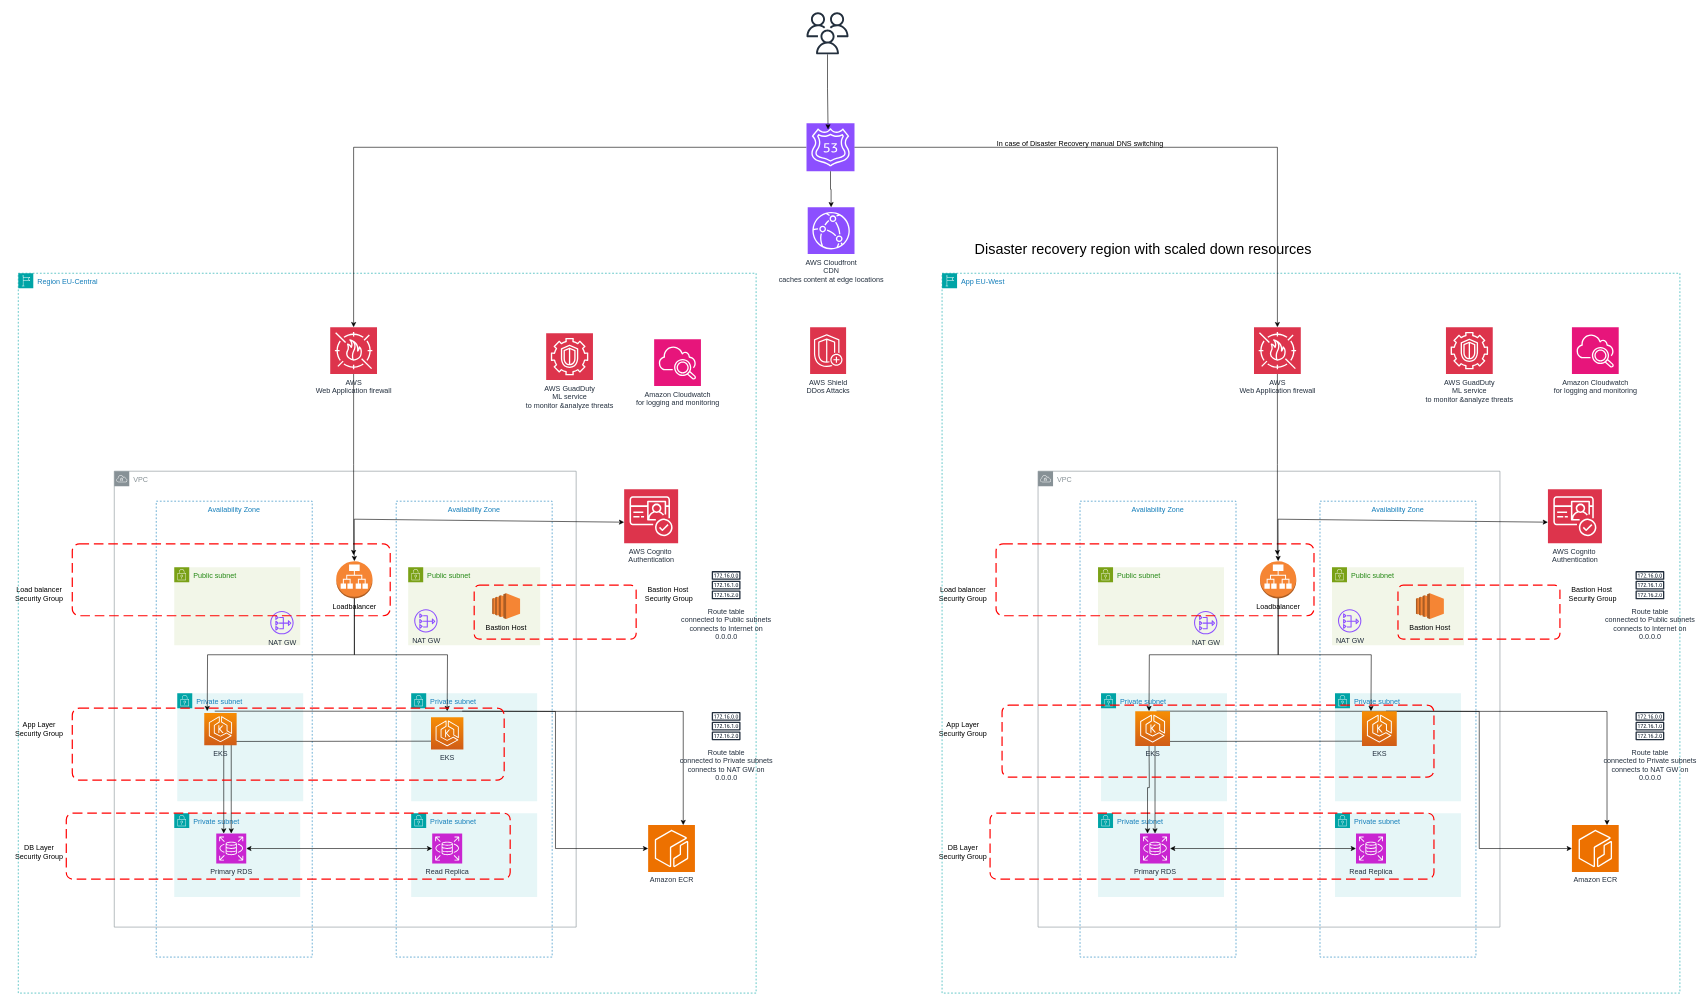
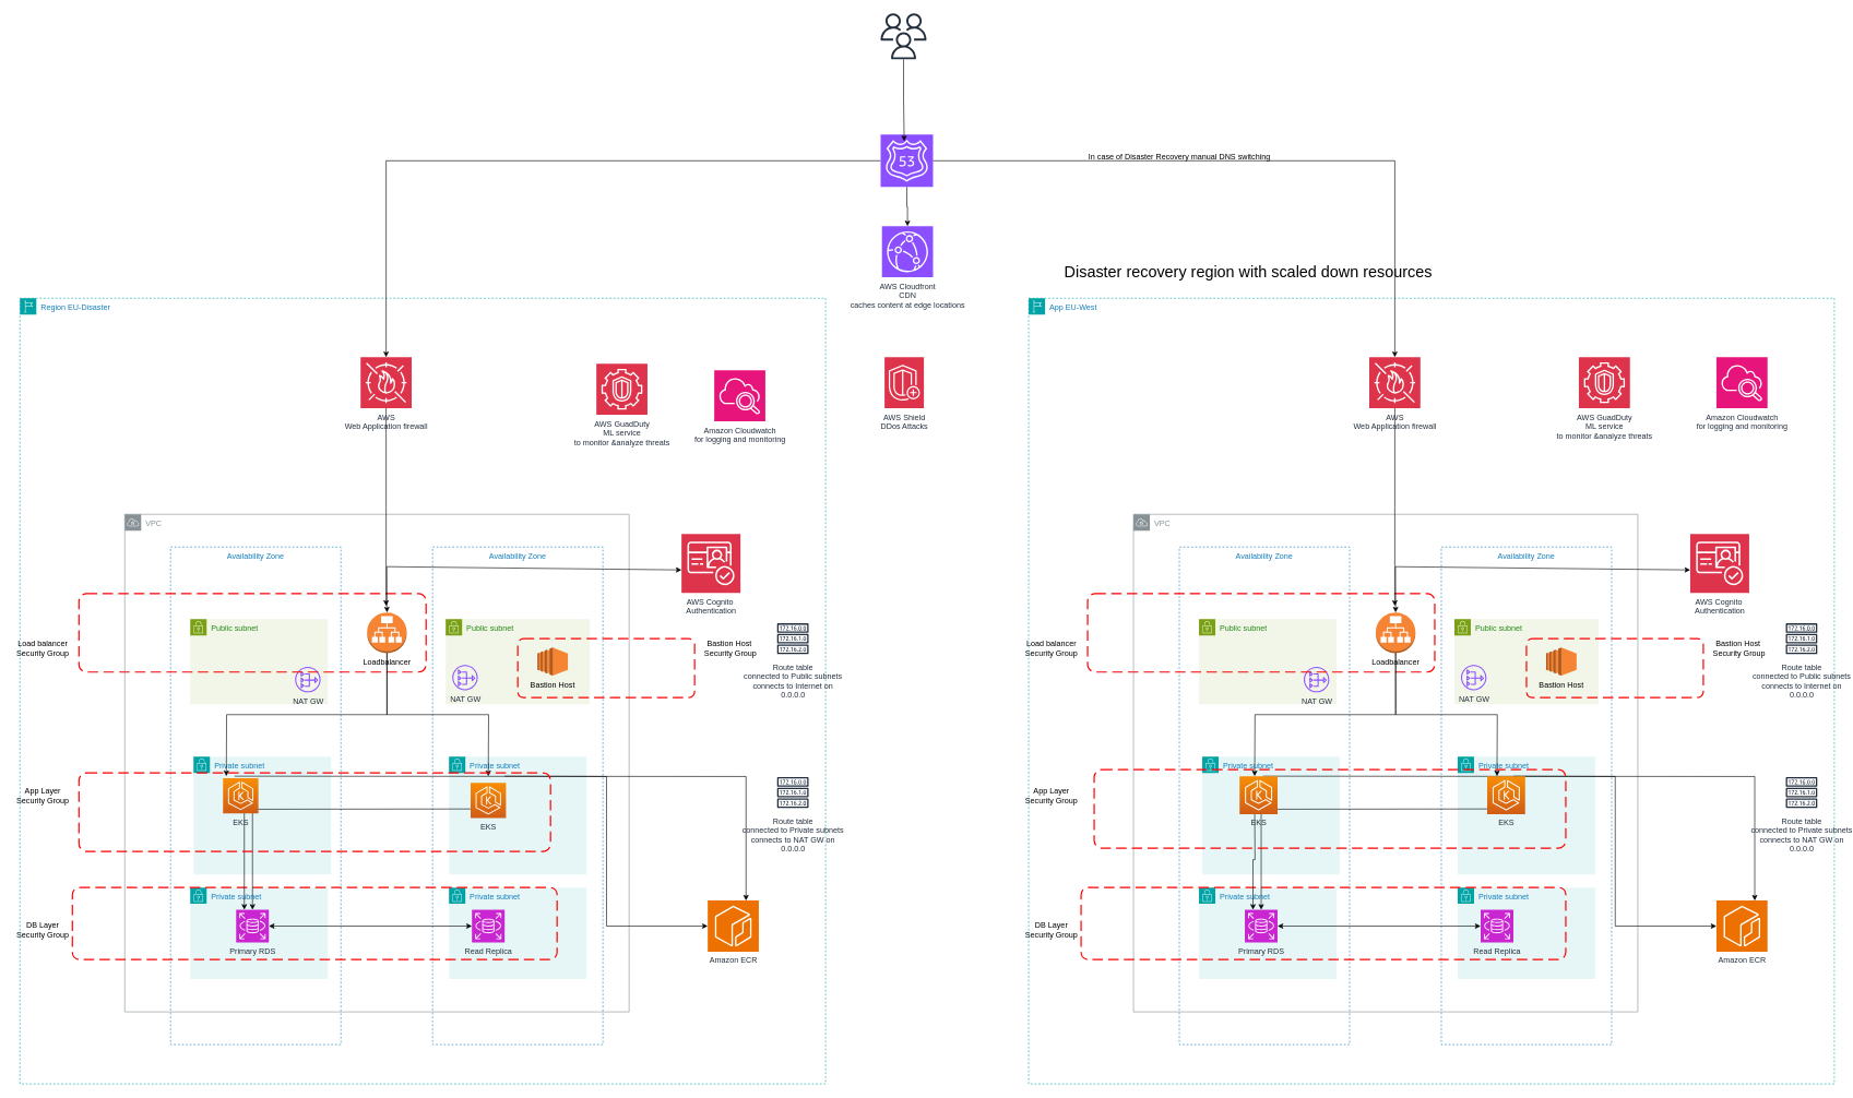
- <mxCell id="21" value="Region EU-Central" style="points=[[0,0],[0.25,0],[0.5,0],[0.75,0],[1,0],[1,0.25],[1,0.5],[1,0.75],[1,1],[0.75,1],[0.5,1],[0.25,1],[0,1],[0,0.75],[0,0.5],[0,0.25]];outlineConnect=0;gradientColor=none;html=1;whiteSpace=wrap;fontSize=12;fontStyle=0;container=1;pointerEvents=0;collapsible=0;recursiveResize=0;shape=mxgraph.aws4.group;grIcon=mxgraph.aws4.group_region;strokeColor=#00A4A6;fillColor=none;verticalAlign=top;align=left;spacingLeft=30;fontColor=#147EBA;dashed=1;" parent="1" vertex="1"><mxGeometry x="30" y="455" width="1230" height="1200" as="geometry" /></mxCell>
+ <mxCell id="21" value="Region EU-Disaster" style="points=[[0,0],[0.25,0],[0.5,0],[0.75,0],[1,0],[1,0.25],[1,0.5],[1,0.75],[1,1],[0.75,1],[0.5,1],[0.25,1],[0,1],[0,0.75],[0,0.5],[0,0.25]];outlineConnect=0;gradientColor=none;html=1;whiteSpace=wrap;fontSize=12;fontStyle=0;container=1;pointerEvents=0;collapsible=0;recursiveResize=0;shape=mxgraph.aws4.group;grIcon=mxgraph.aws4.group_region;strokeColor=#00A4A6;fillColor=none;verticalAlign=top;align=left;spacingLeft=30;fontColor=#147EBA;dashed=1;" parent="1" vertex="1"><mxGeometry x="30" y="455" width="1230" height="1200" as="geometry" /></mxCell>
